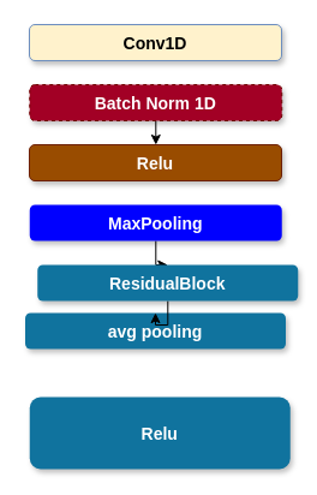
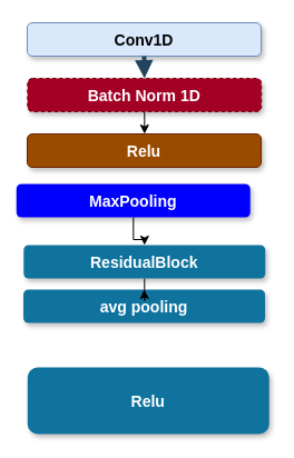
- <mxCell id="2" value="Conv1D" style="rounded=1;fillColor=#fff2cc;strokeColor=#6c8ebf;shadow=1;fontStyle=1;fontSize=14;" parent="1" vertex="1"><mxGeometry x="24" y="20" width="210" height="30" as="geometry" /></mxCell>
+ <mxCell id="2" value="Conv1D" style="rounded=1;fillColor=#dae8fc;strokeColor=#6c8ebf;shadow=1;fontStyle=1;fontSize=14;" parent="1" vertex="1"><mxGeometry x="24" y="20" width="210" height="30" as="geometry" /></mxCell>
+ <mxCell id="6" value="" style="edgeStyle=elbowEdgeStyle;elbow=vertical;strokeWidth=4;endArrow=block;endFill=1;fontStyle=1;strokeColor=#23445D;" parent="1" source="2" target="4" edge="1"><mxGeometry x="22" y="165.5" width="100" height="100" as="geometry"><mxPoint x="-414" y="185.5" as="sourcePoint" /><mxPoint x="-314" y="85.5" as="targetPoint" /></mxGeometry></mxCell>
- <mxCell id="8" value="MaxPooling" style="rounded=1;fillColor=#0000FF;strokeColor=none;shadow=1;gradientColor=none;fontStyle=1;fontColor=#FFFFFF;fontSize=14;" vertex="1" parent="1"><mxGeometry x="24.25" y="170" width="210" height="30" as="geometry" /></mxCell>
+ <mxCell id="8" value="MaxPooling" style="rounded=1;fillColor=#0000FF;strokeColor=none;shadow=1;gradientColor=none;fontStyle=1;fontColor=#FFFFFF;fontSize=14;" vertex="1" parent="1"><mxGeometry x="14.25" y="165" width="210" height="30" as="geometry" /></mxCell>
- <mxCell id="12" value="ResidualBlock" style="rounded=1;fillColor=#10739E;strokeColor=none;shadow=1;gradientColor=none;fontStyle=1;fontColor=#FFFFFF;fontSize=14;" vertex="1" parent="1"><mxGeometry x="30.75" y="220" width="217" height="30" as="geometry" /></mxCell>
+ <mxCell id="12" value="ResidualBlock" style="rounded=1;fillColor=#10739E;strokeColor=none;shadow=1;gradientColor=none;fontStyle=1;fontColor=#FFFFFF;fontSize=14;" vertex="1" parent="1"><mxGeometry x="20.75" y="220" width="217" height="30" as="geometry" /></mxCell>
